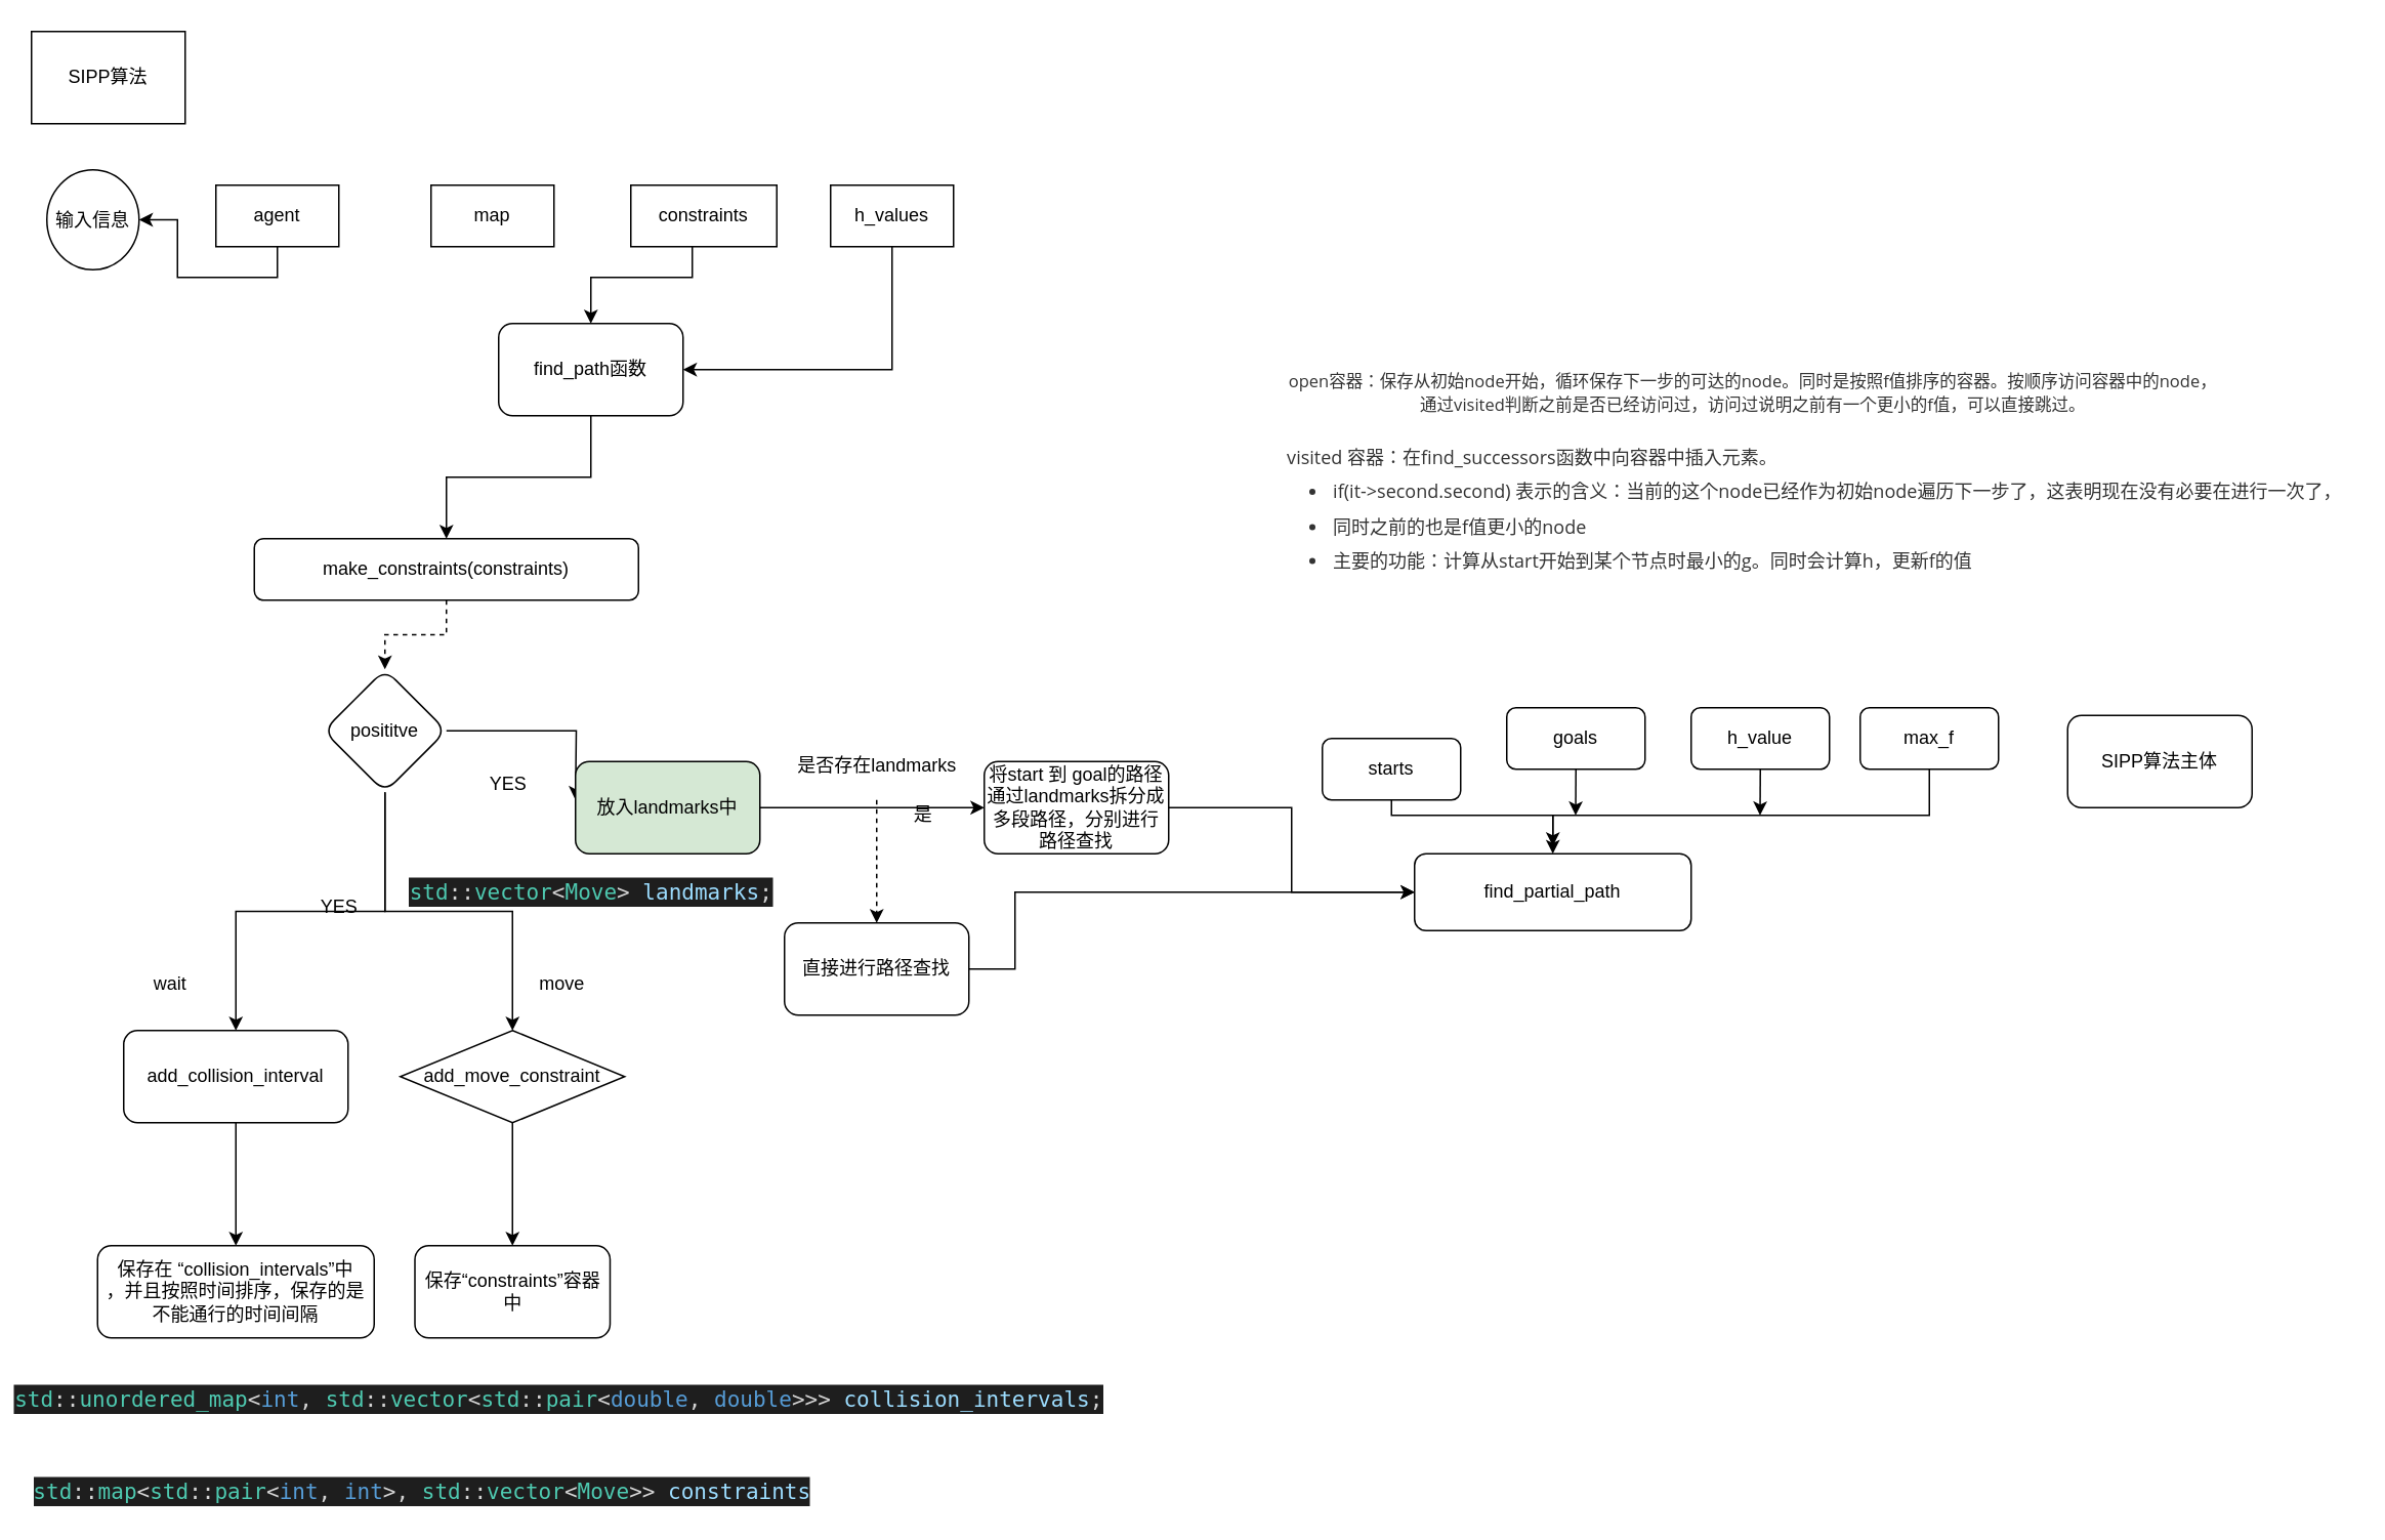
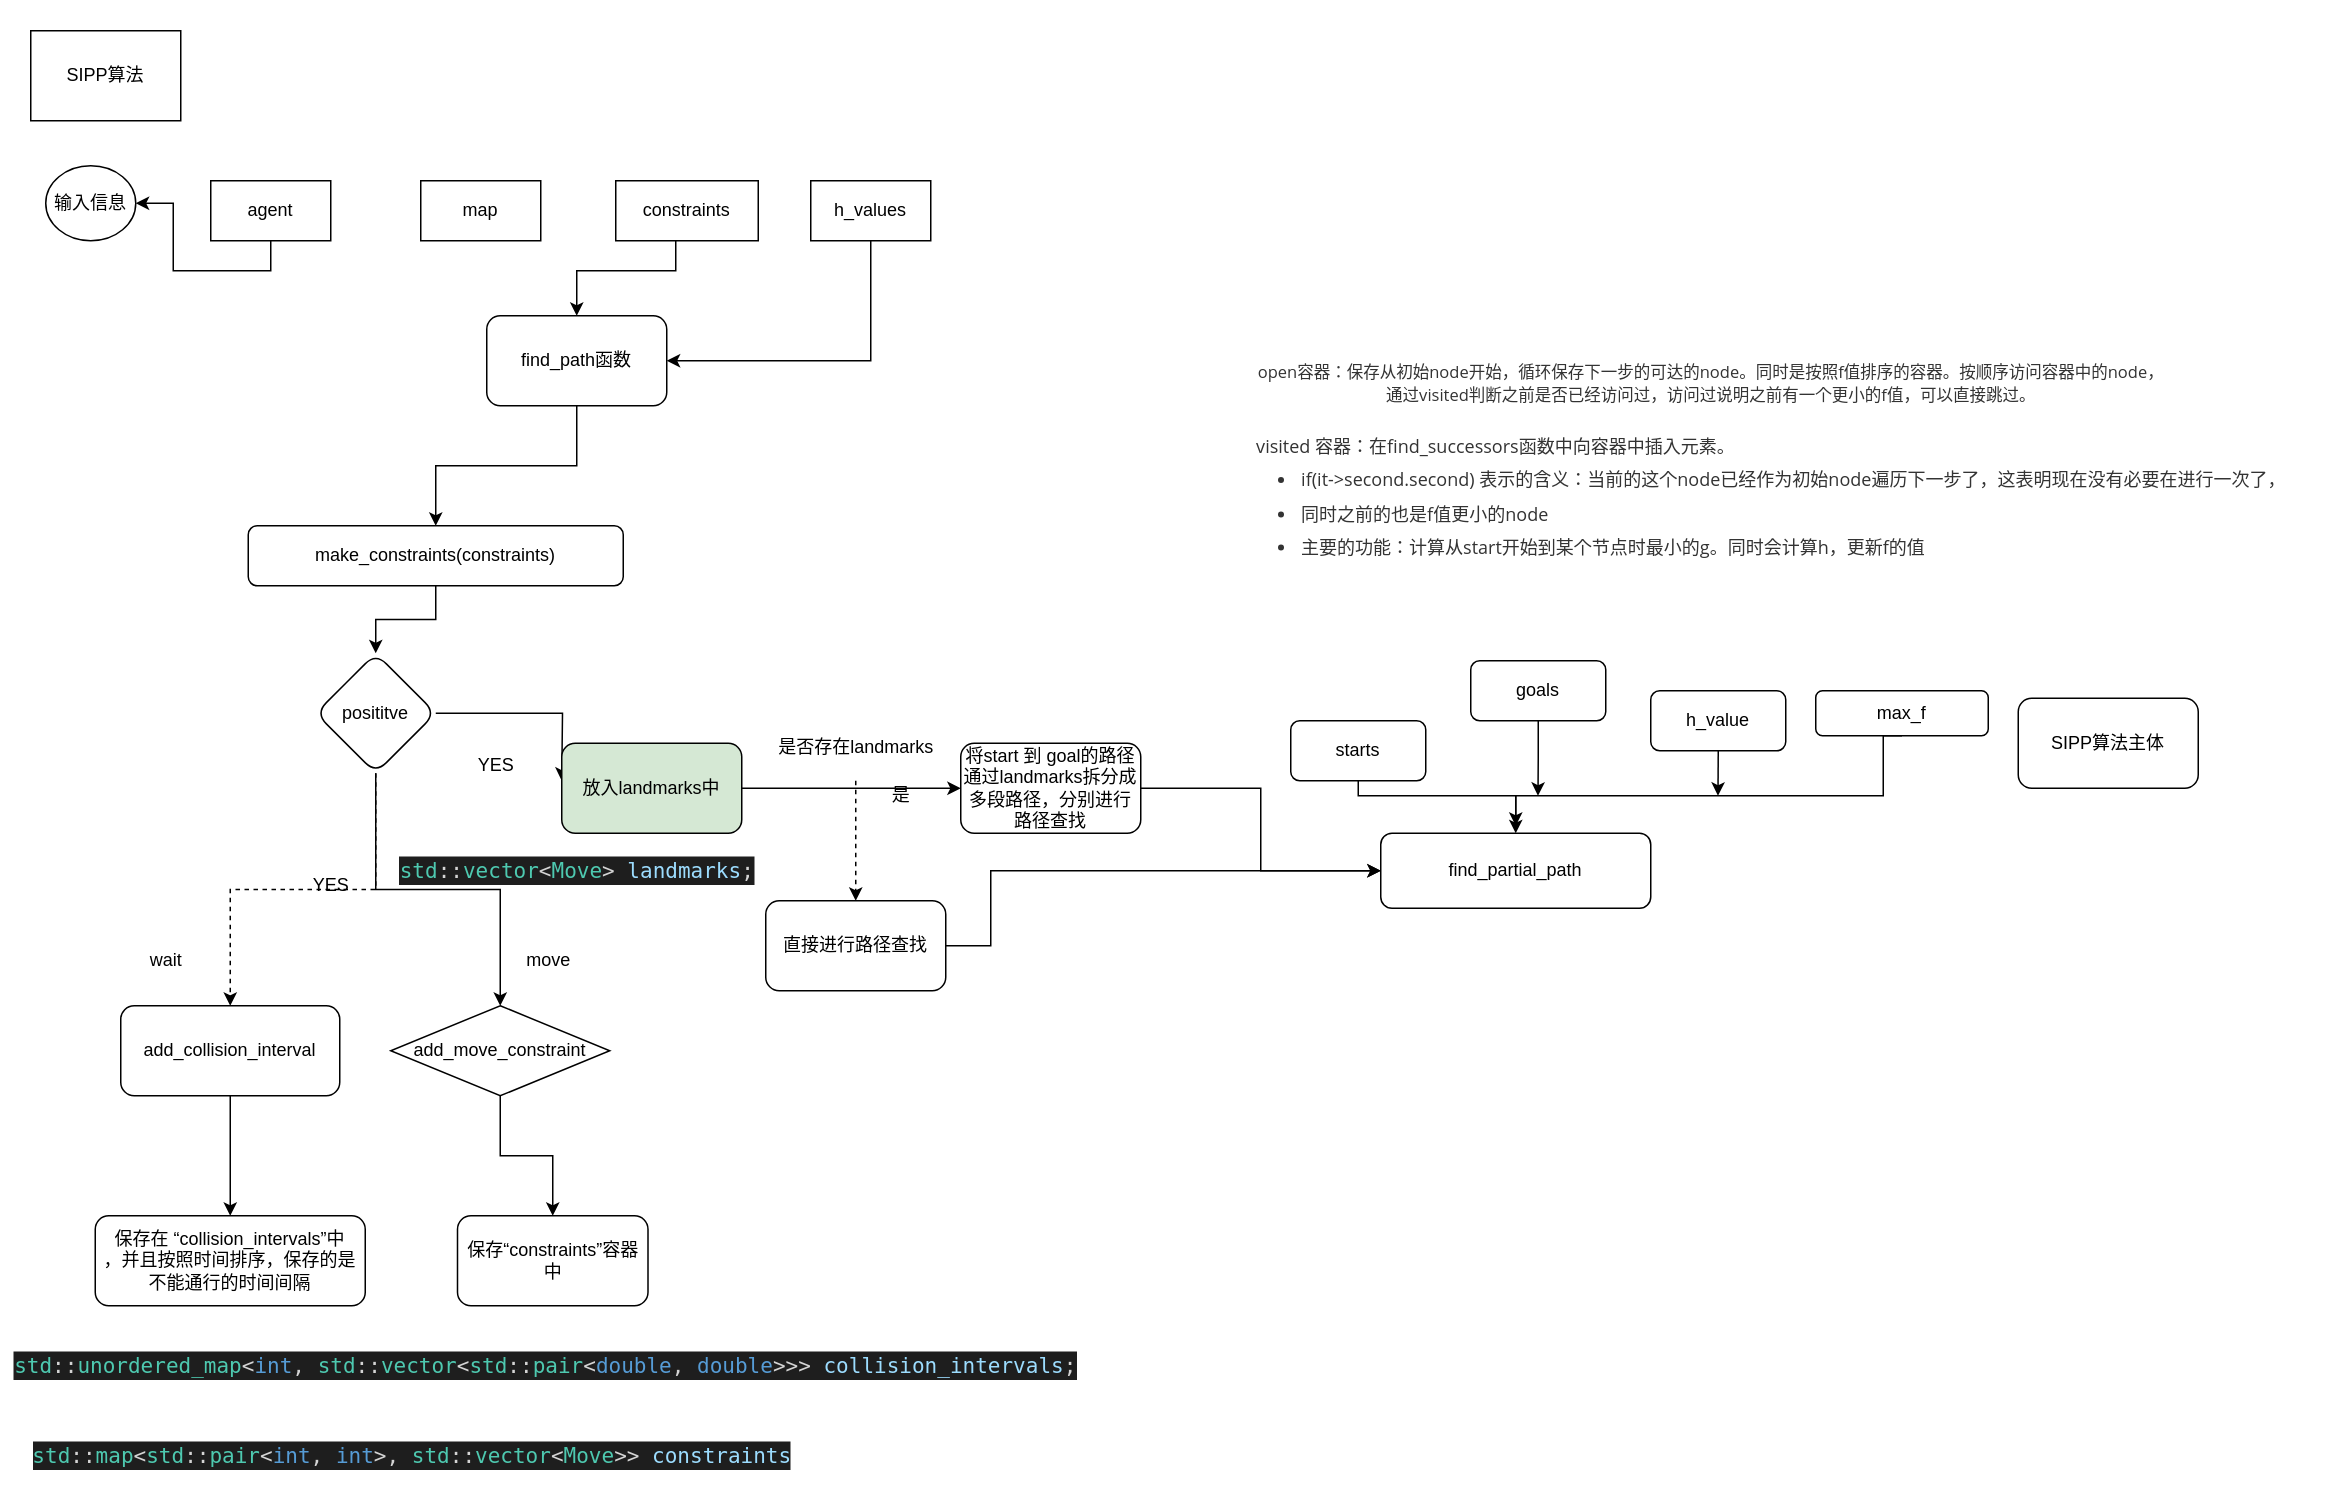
- <mxCell id="5" value="输入信息" style="ellipse;whiteSpace=wrap;html=1;" vertex="1" parent="1"><mxGeometry x="30" y="110" width="60" height="65" as="geometry" /></mxCell>
+ <mxCell id="5" value="输入信息" style="ellipse;whiteSpace=wrap;html=1;" vertex="1" parent="1"><mxGeometry x="30" y="110" width="60" height="50" as="geometry" /></mxCell>
- <mxCell id="13" value="" style="edgeStyle=orthogonalEdgeStyle;rounded=0;orthogonalLoop=1;jettySize=auto;html=1;dashed=1;" edge="1" parent="1" source="14" target="18"><mxGeometry relative="1" as="geometry" /></mxCell>
+ <mxCell id="13" value="" style="edgeStyle=orthogonalEdgeStyle;rounded=0;orthogonalLoop=1;jettySize=auto;html=1;" edge="1" parent="1" source="14" target="18"><mxGeometry relative="1" as="geometry" /></mxCell>
- <mxCell id="45" value="goals" style="rounded=1;whiteSpace=wrap;html=1;strokeWidth=1;" vertex="1" parent="1"><mxGeometry x="980" y="460" width="90" height="40" as="geometry" /></mxCell>
+ <mxCell id="45" value="goals" style="rounded=1;whiteSpace=wrap;html=1;strokeWidth=1;" vertex="1" parent="1"><mxGeometry x="980" y="440" width="90" height="40" as="geometry" /></mxCell>
- <mxCell id="49" value="max_f" style="rounded=1;whiteSpace=wrap;html=1;strokeWidth=1;" vertex="1" parent="1"><mxGeometry x="1210" y="460" width="90" height="40" as="geometry" /></mxCell>
+ <mxCell id="49" value="max_f" style="rounded=1;whiteSpace=wrap;html=1;strokeWidth=1;" vertex="1" parent="1"><mxGeometry x="1210" y="460" width="115" height="30" as="geometry" /></mxCell>
- <mxCell id="17" style="edgeStyle=orthogonalEdgeStyle;rounded=0;orthogonalLoop=1;jettySize=auto;html=1;entryX=0.5;entryY=0;entryDx=0;entryDy=0;" edge="1" parent="1" source="18" target="24"><mxGeometry relative="1" as="geometry" /></mxCell>
+ <mxCell id="17" style="edgeStyle=orthogonalEdgeStyle;rounded=0;orthogonalLoop=1;jettySize=auto;html=1;entryX=0.5;entryY=0;entryDx=0;entryDy=0;dashed=1;" edge="1" parent="1" source="18" target="24"><mxGeometry relative="1" as="geometry" /></mxCell>
- <mxCell id="30" value="保存“constraints”容器中" style="whiteSpace=wrap;html=1;rounded=1;" vertex="1" parent="1"><mxGeometry x="269.5" y="810" width="127" height="60" as="geometry" /></mxCell>
+ <mxCell id="30" value="保存“constraints”容器中" style="whiteSpace=wrap;html=1;rounded=1;" vertex="1" parent="1"><mxGeometry x="304.5" y="810" width="127" height="60" as="geometry" /></mxCell>
